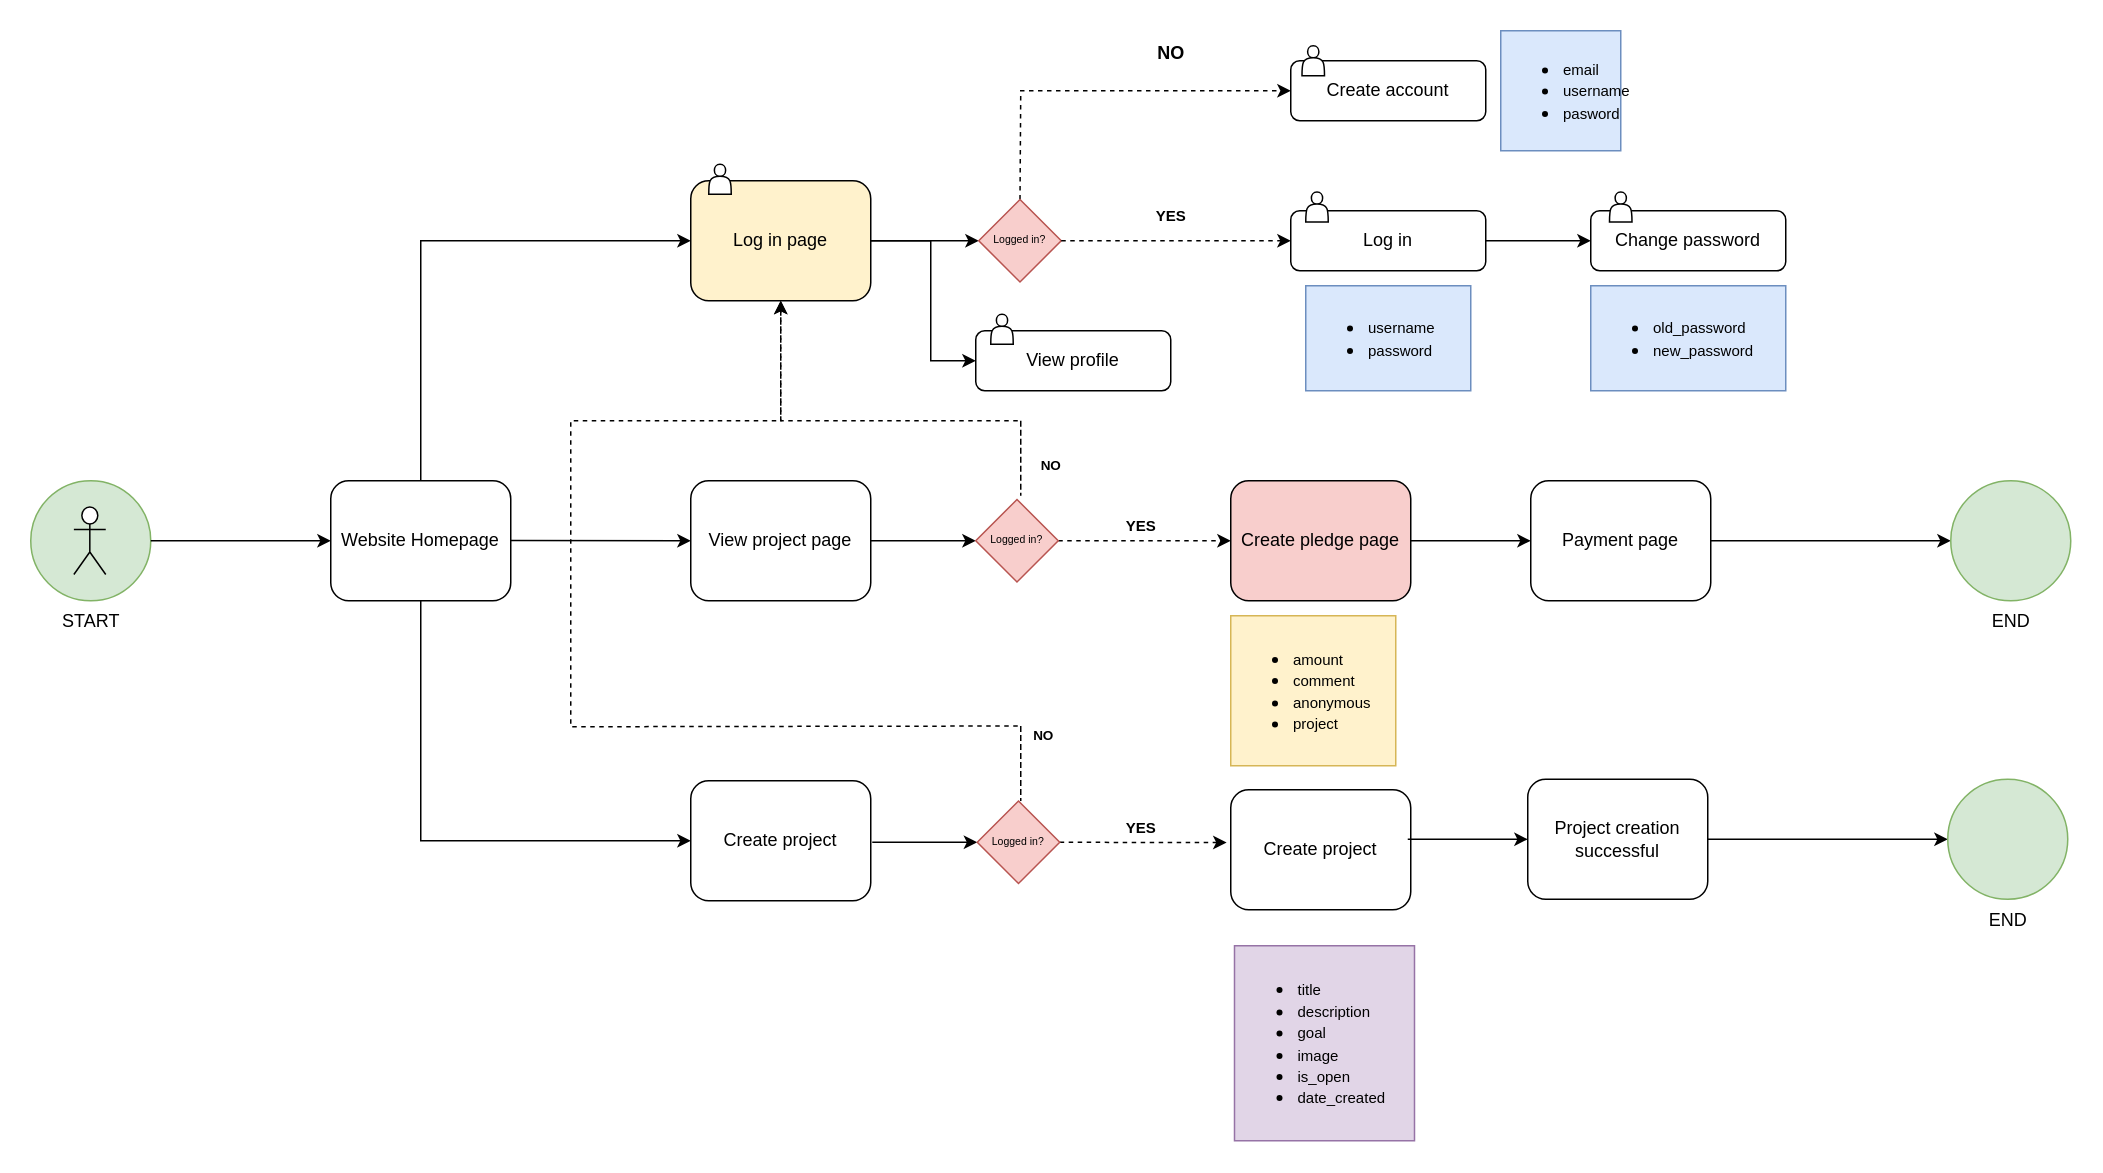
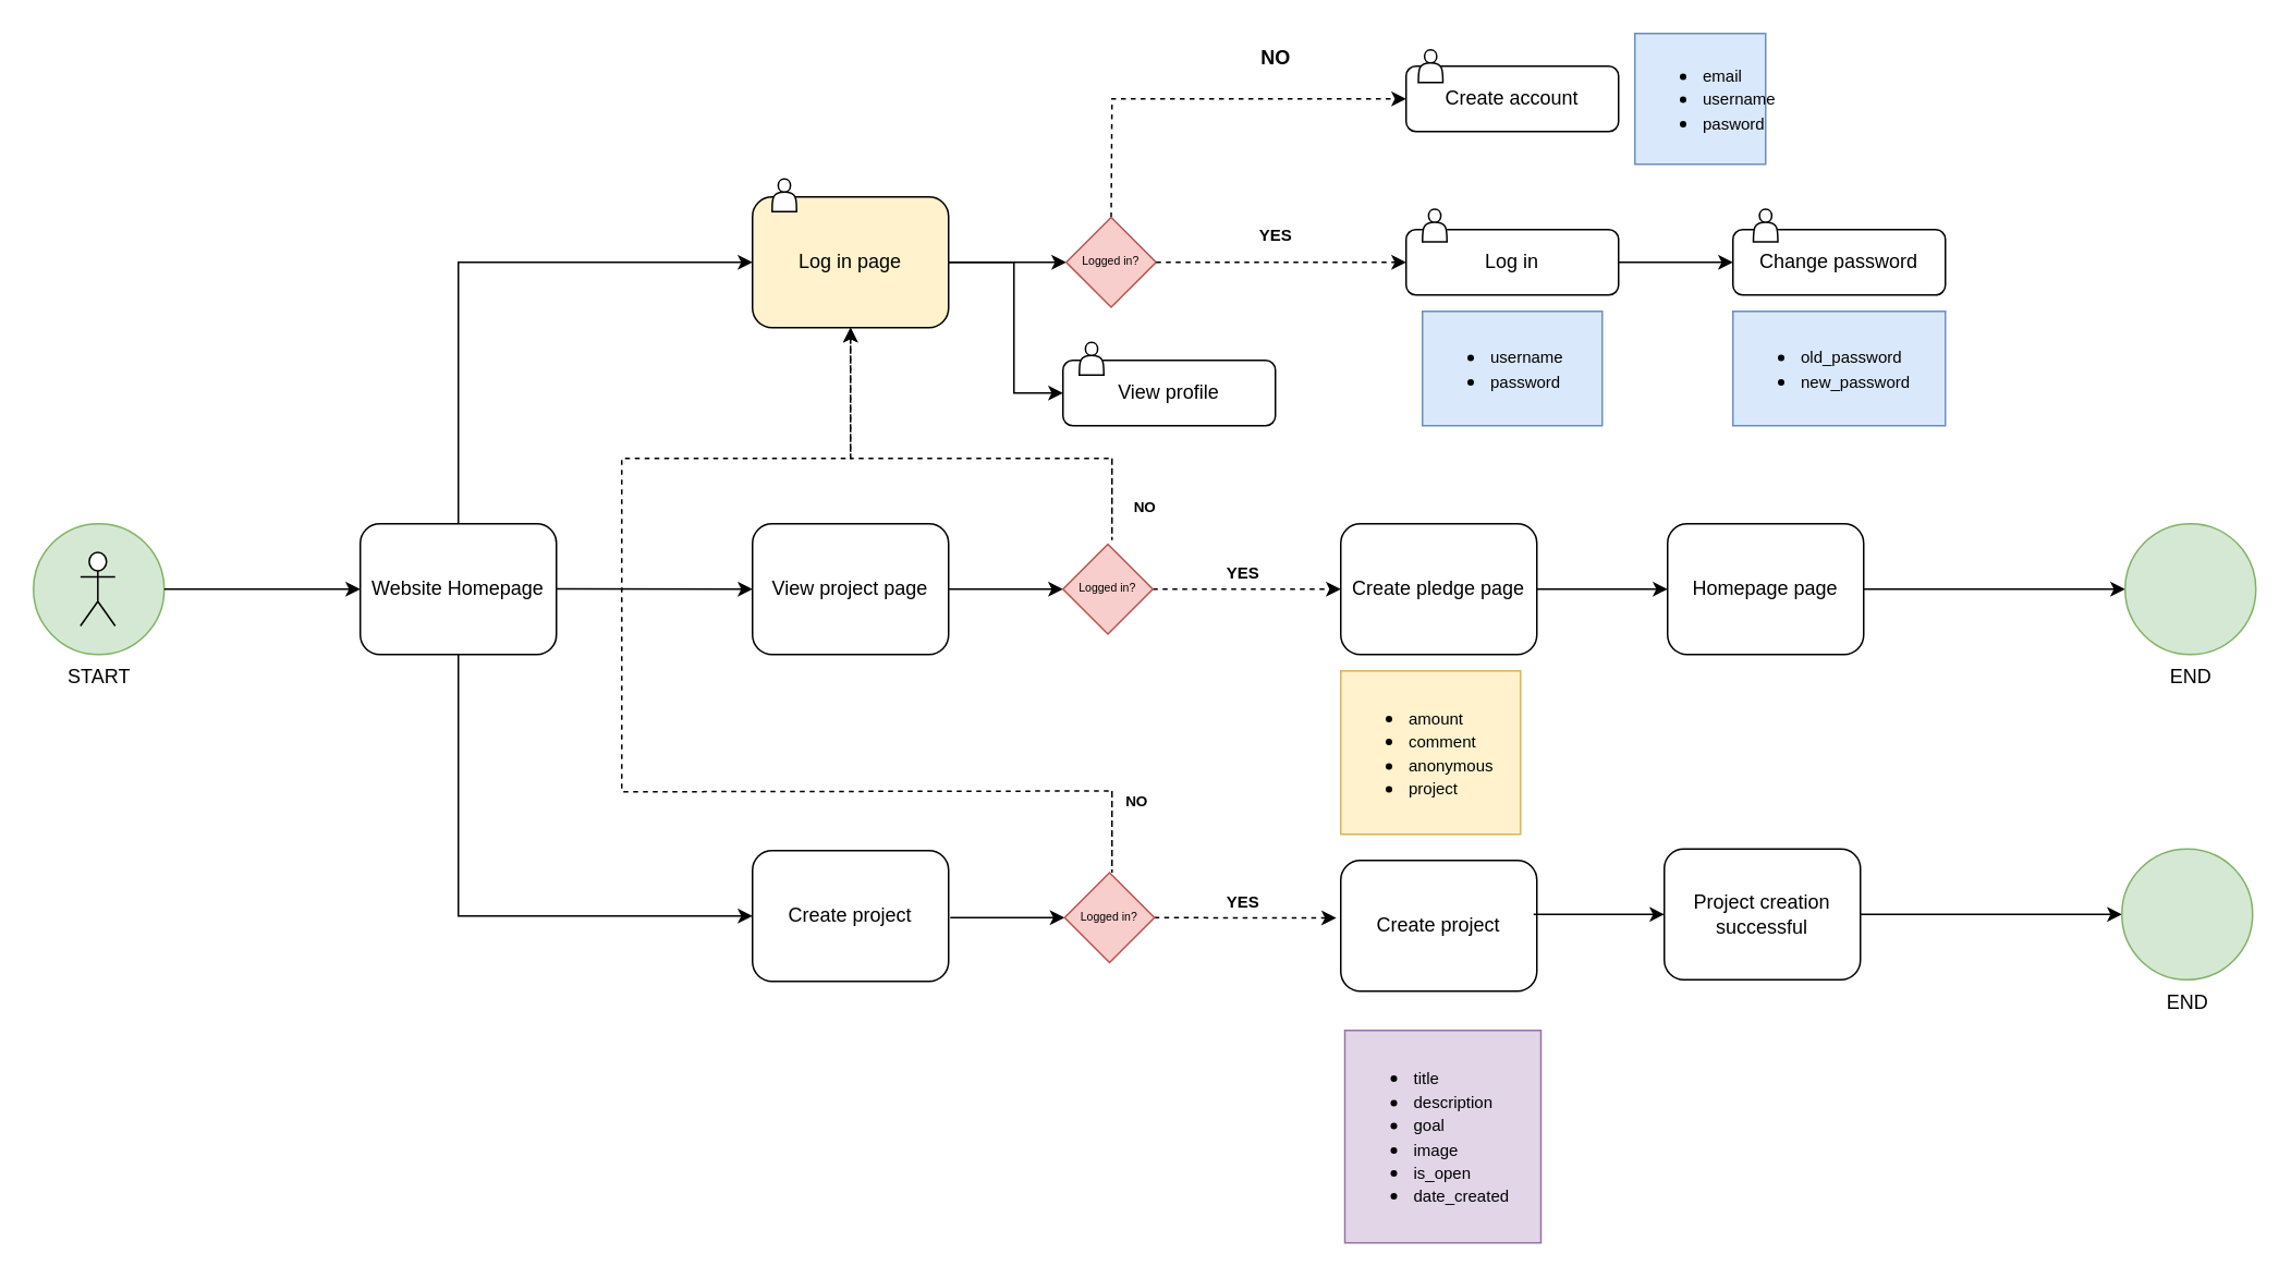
- <mxCell id="27" value="Create pledge page" style="html=1;whiteSpace=wrap;rounded=1;fillColor=#f8cecc;" vertex="1" parent="1"><mxGeometry x="820" y="320" width="120" height="80" as="geometry" /></mxCell>
+ <mxCell id="27" value="Create pledge page" style="html=1;whiteSpace=wrap;rounded=1;" vertex="1" parent="1"><mxGeometry x="820" y="320" width="120" height="80" as="geometry" /></mxCell>
- <mxCell id="36" value="Payment page" style="html=1;whiteSpace=wrap;rounded=1;" vertex="1" parent="1"><mxGeometry x="1020" y="320" width="120" height="80" as="geometry" /></mxCell>
+ <mxCell id="36" value="Homepage page" style="html=1;whiteSpace=wrap;rounded=1;" vertex="1" parent="1"><mxGeometry x="1020" y="320" width="120" height="80" as="geometry" /></mxCell>
